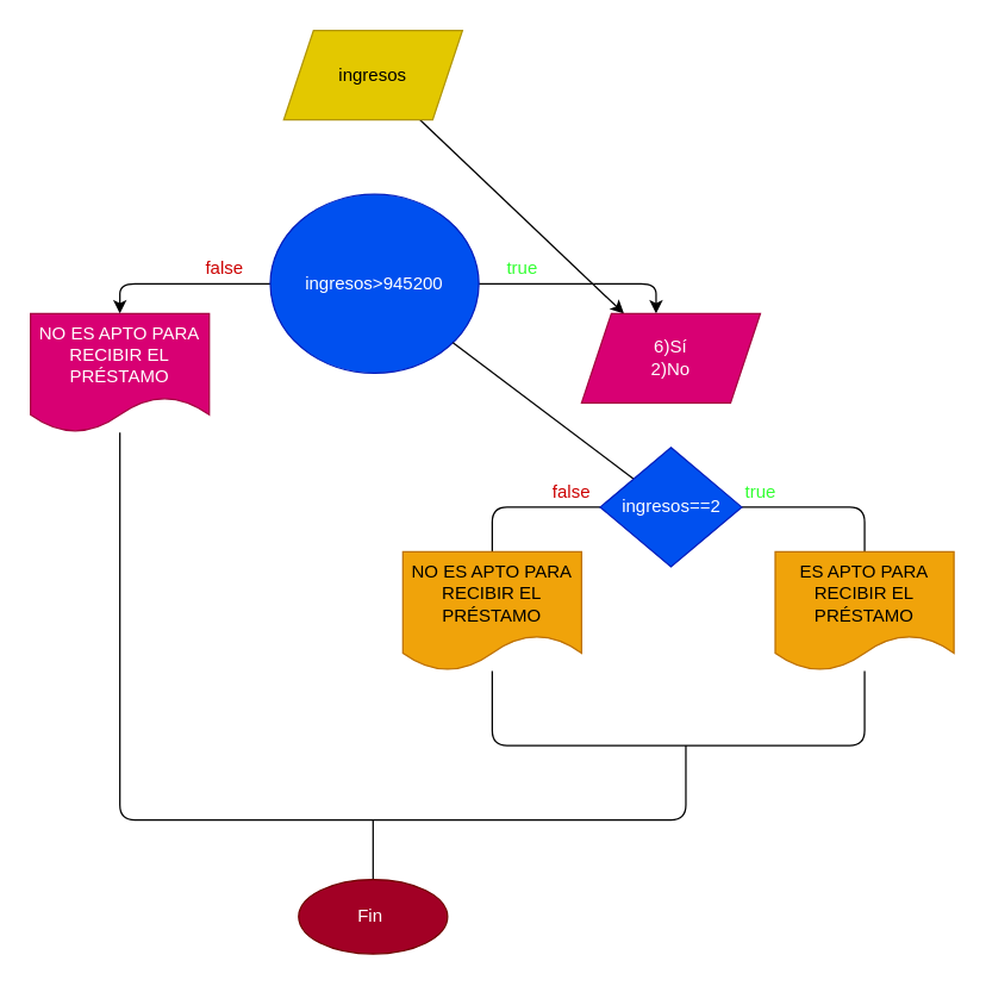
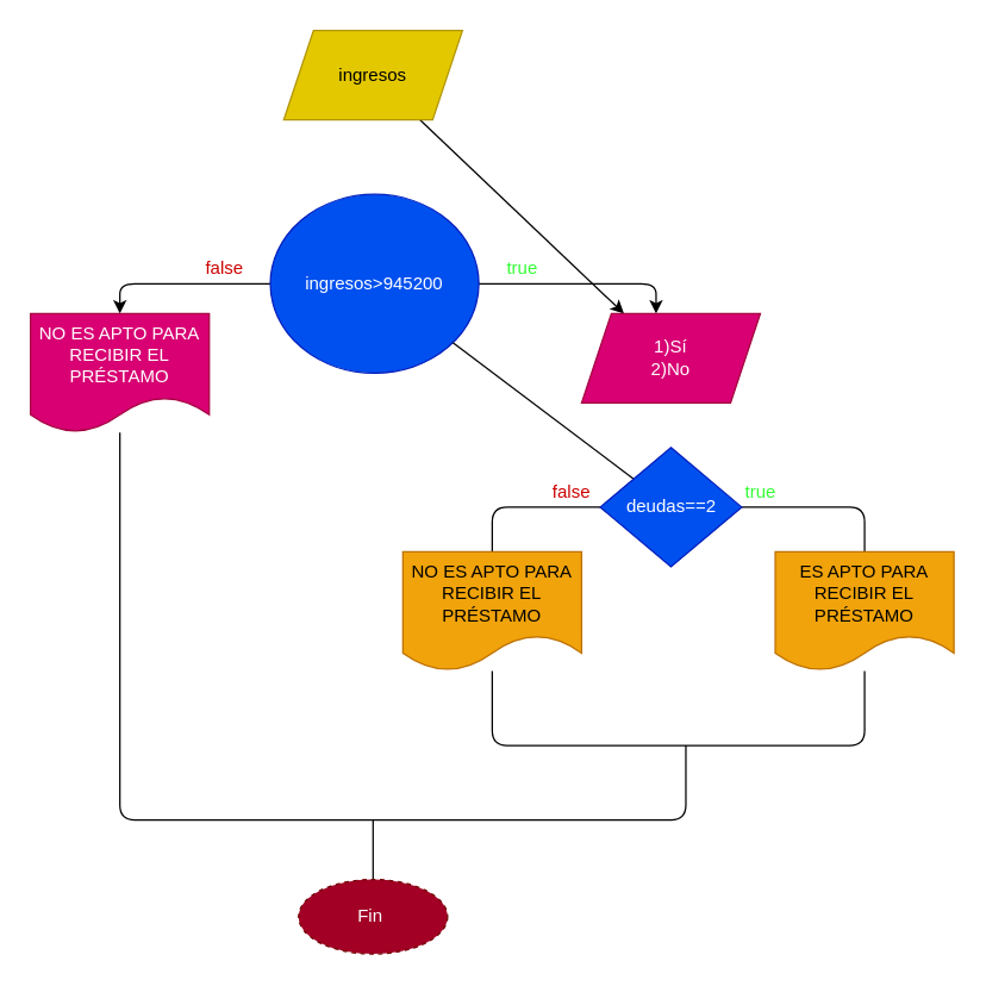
- <mxCell id="11" value="6)Sí&lt;br&gt;2)No" style="shape=parallelogram;perimeter=parallelogramPerimeter;whiteSpace=wrap;html=1;fixedSize=1;fontColor=#ffffff;fillColor=#d80073;strokeColor=#A50040;" vertex="1" parent="1"><mxGeometry x="390" y="210" width="120" height="60" as="geometry" /></mxCell>
+ <mxCell id="11" value="1)Sí&lt;br&gt;2)No" style="shape=parallelogram;perimeter=parallelogramPerimeter;whiteSpace=wrap;html=1;fixedSize=1;fontColor=#ffffff;fillColor=#d80073;strokeColor=#A50040;" vertex="1" parent="1"><mxGeometry x="390" y="210" width="120" height="60" as="geometry" /></mxCell>
- <mxCell id="15" value="ingresos==2" style="rhombus;whiteSpace=wrap;html=1;fontColor=#ffffff;fillColor=#0050ef;strokeColor=#001DBC;" vertex="1" parent="1"><mxGeometry x="402.5" y="300" width="95" height="80" as="geometry" /></mxCell>
+ <mxCell id="15" value="deudas==2" style="rhombus;whiteSpace=wrap;html=1;fontColor=#ffffff;fillColor=#0050ef;strokeColor=#001DBC;" vertex="1" parent="1"><mxGeometry x="402.5" y="300" width="95" height="80" as="geometry" /></mxCell>
- <mxCell id="8" value="Fin&amp;nbsp;" style="ellipse;whiteSpace=wrap;html=1;fillColor=#a20025;fontColor=#ffffff;strokeColor=#6F0000;" vertex="1" parent="1"><mxGeometry x="200" y="590" width="100" height="50" as="geometry" /></mxCell>
+ <mxCell id="8" value="Fin&amp;nbsp;" style="ellipse;whiteSpace=wrap;html=1;fillColor=#a20025;fontColor=#ffffff;strokeColor=#6F0000;dashed=1;" vertex="1" parent="1"><mxGeometry x="200" y="590" width="100" height="50" as="geometry" /></mxCell>
